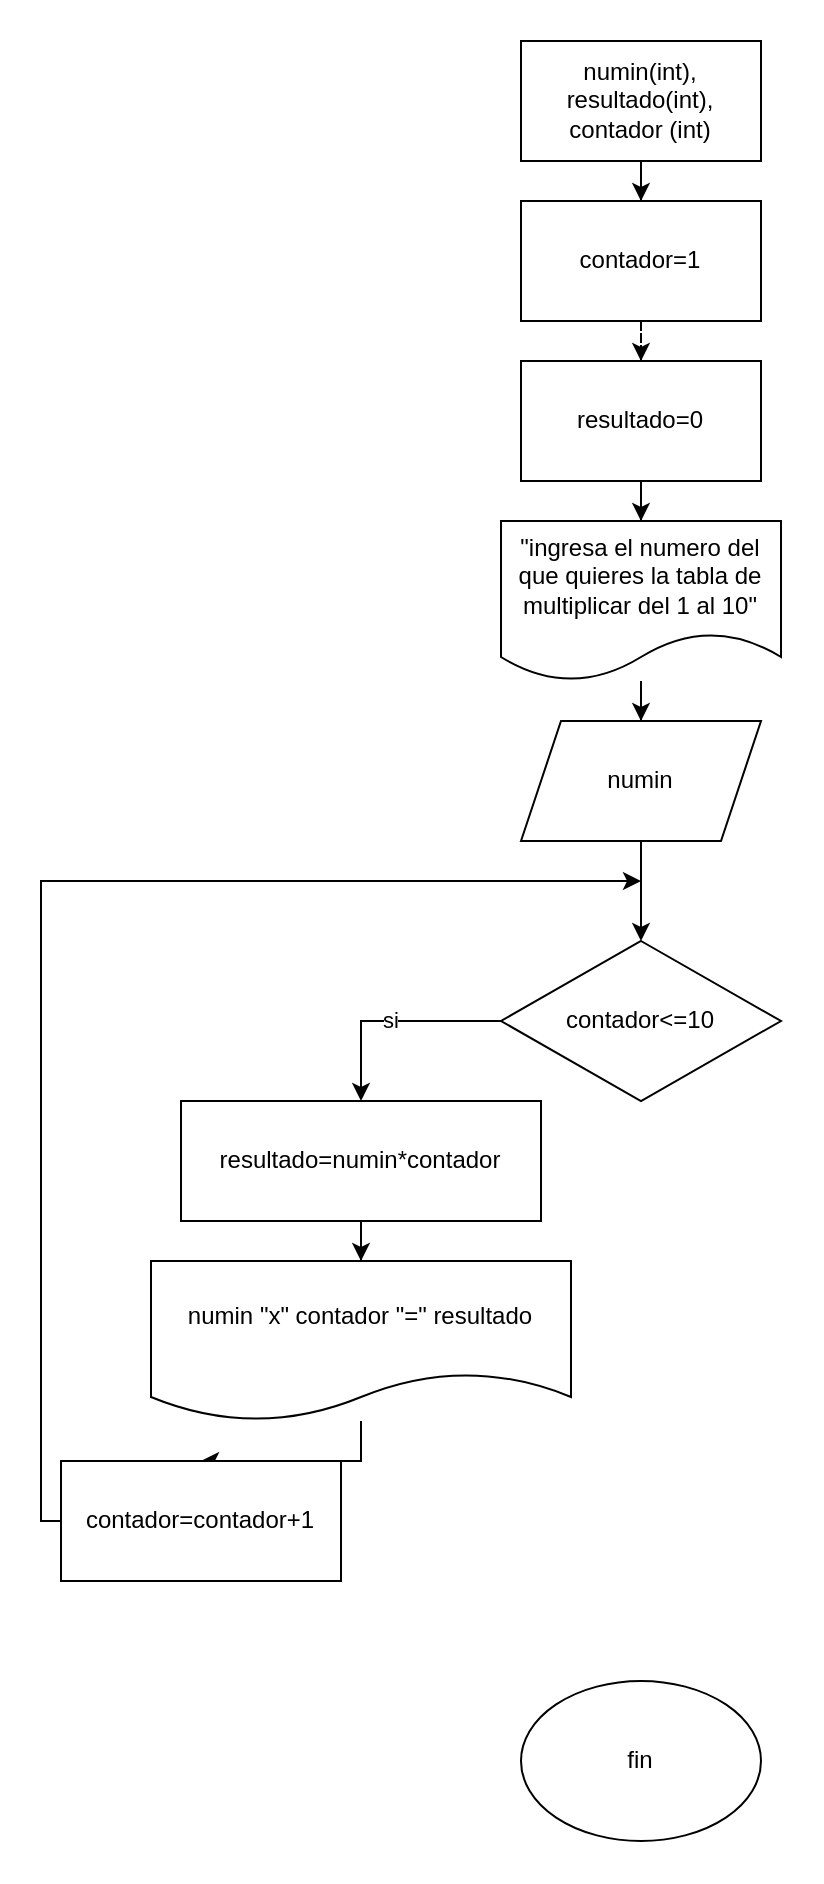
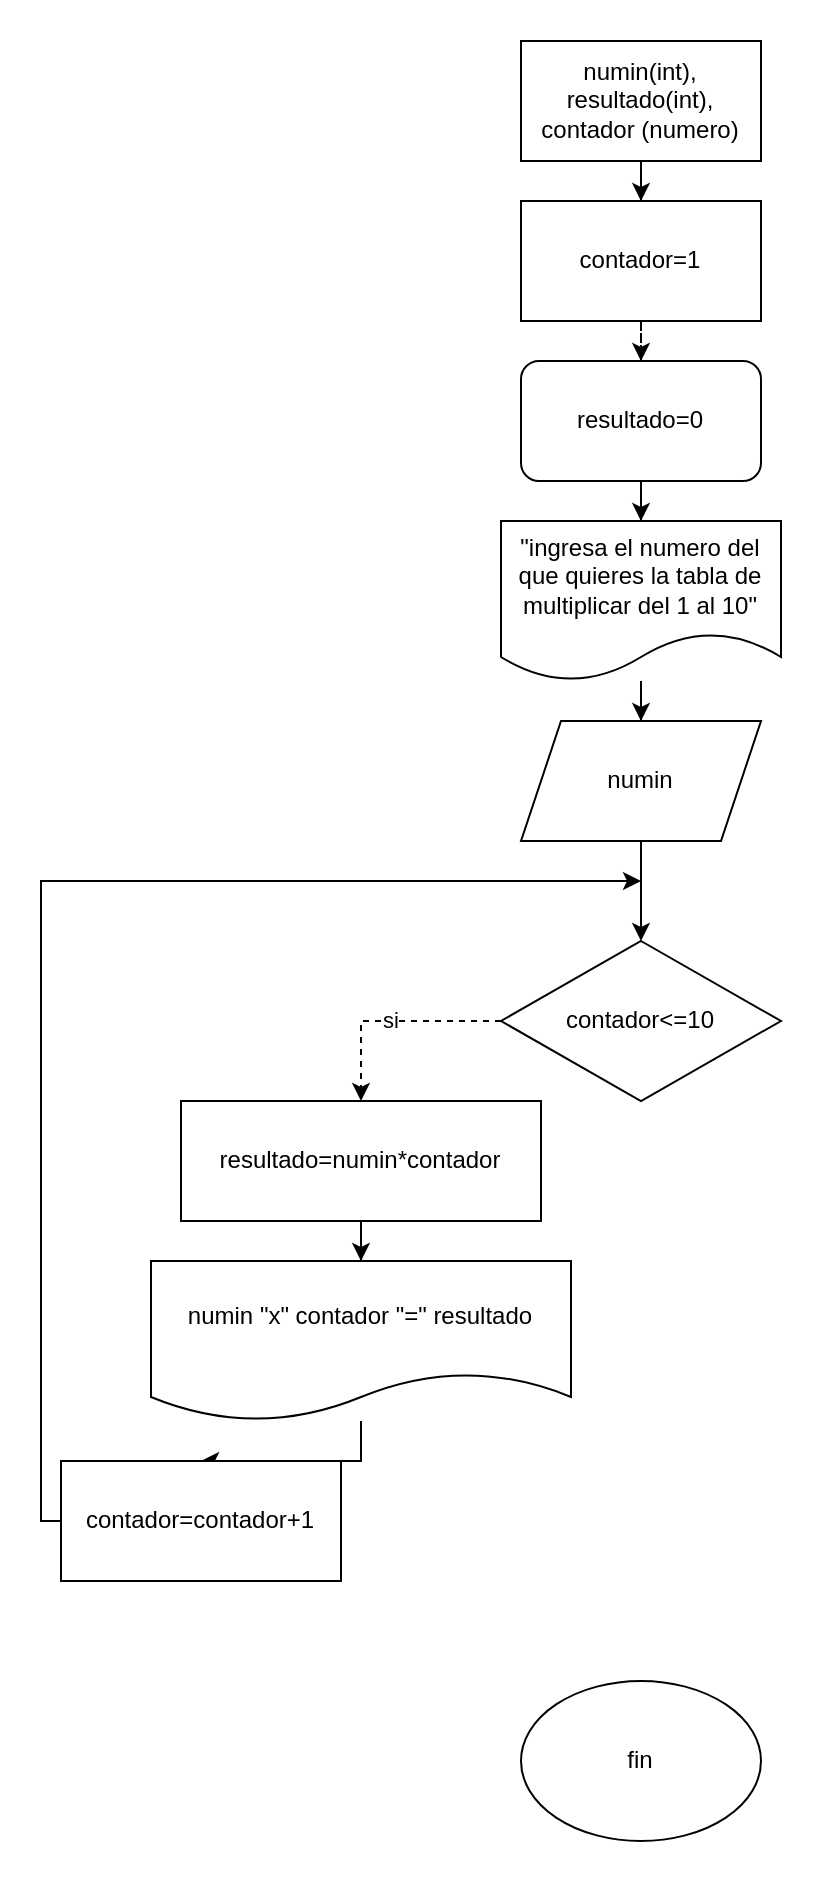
- <mxCell id="3" value="numin(int), resultado(int), contador (int)" style="rounded=0;whiteSpace=wrap;html=1;" vertex="1" parent="1"><mxGeometry x="260" y="20" width="120" height="60" as="geometry" /></mxCell>
+ <mxCell id="3" value="numin(int), resultado(int), contador (numero)" style="rounded=0;whiteSpace=wrap;html=1;" vertex="1" parent="1"><mxGeometry x="260" y="20" width="120" height="60" as="geometry" /></mxCell>
- <mxCell id="11" value="resultado=0" style="rounded=0;whiteSpace=wrap;html=1;" vertex="1" parent="1"><mxGeometry x="260" y="180" width="120" height="60" as="geometry" /></mxCell>
+ <mxCell id="11" value="resultado=0" style="whiteSpace=wrap;html=1;rounded=1;" vertex="1" parent="1"><mxGeometry x="260" y="180" width="120" height="60" as="geometry" /></mxCell>
- <mxCell id="12" value="si" style="edgeStyle=orthogonalEdgeStyle;rounded=0;orthogonalLoop=1;jettySize=auto;html=1;entryX=0.5;entryY=0;entryDx=0;entryDy=0;" edge="1" parent="1" source="13" target="15"><mxGeometry relative="1" as="geometry"><Array as="points"><mxPoint x="180" y="510" /></Array></mxGeometry></mxCell>
+ <mxCell id="12" value="si" style="edgeStyle=orthogonalEdgeStyle;rounded=0;orthogonalLoop=1;jettySize=auto;html=1;entryX=0.5;entryY=0;entryDx=0;entryDy=0;dashed=1;" edge="1" parent="1" source="13" target="15"><mxGeometry relative="1" as="geometry"><Array as="points"><mxPoint x="180" y="510" /></Array></mxGeometry></mxCell>
